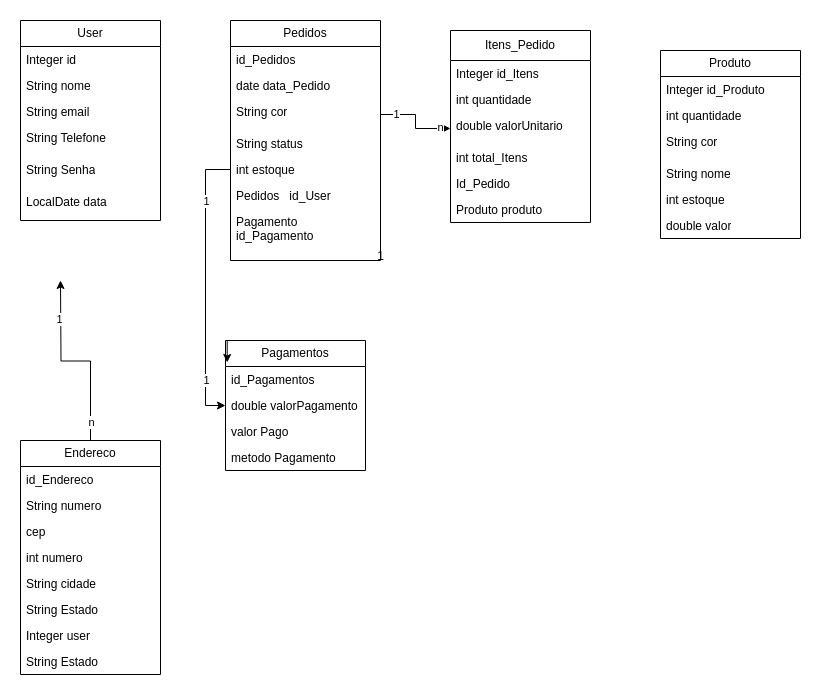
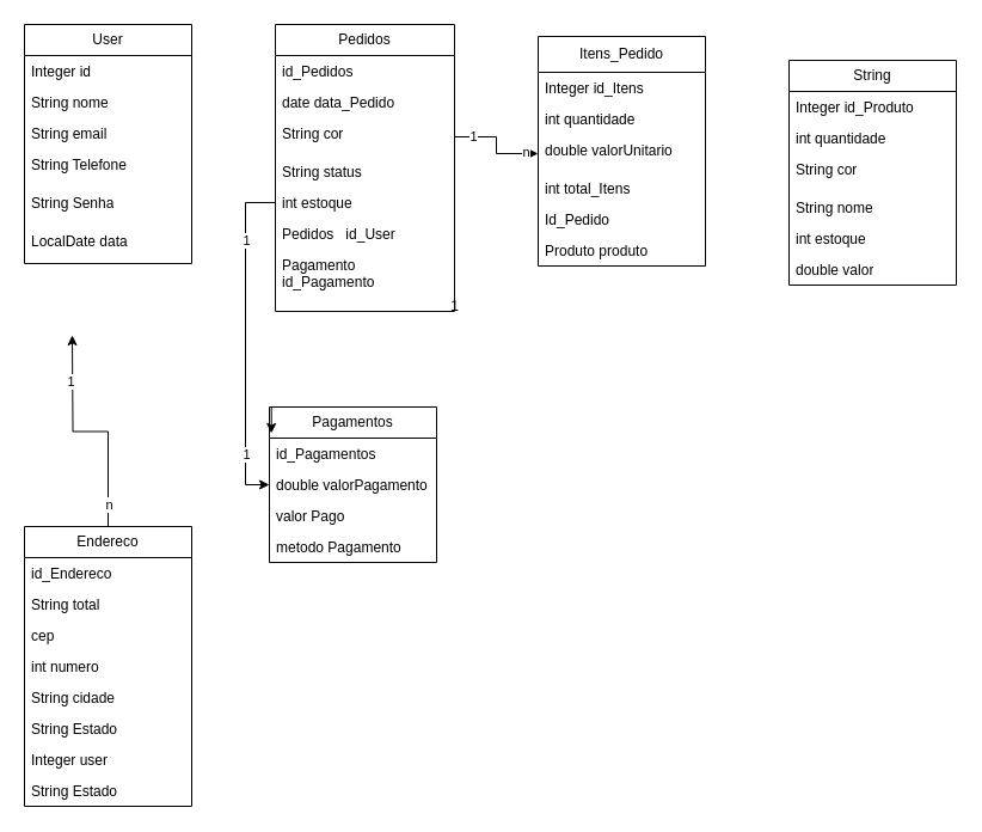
- <mxCell id="9" value="Produto" style="swimlane;fontStyle=0;childLayout=stackLayout;horizontal=1;startSize=26;fillColor=none;horizontalStack=0;resizeParent=1;resizeParentMax=0;resizeLast=0;collapsible=1;marginBottom=0;whiteSpace=wrap;html=1;" parent="1" vertex="1"><mxGeometry x="660" y="50" width="140" height="188" as="geometry" /></mxCell>
+ <mxCell id="9" value="String" style="swimlane;fontStyle=0;childLayout=stackLayout;horizontal=1;startSize=26;fillColor=none;horizontalStack=0;resizeParent=1;resizeParentMax=0;resizeLast=0;collapsible=1;marginBottom=0;whiteSpace=wrap;html=1;" parent="1" vertex="1"><mxGeometry x="660" y="50" width="140" height="188" as="geometry" /></mxCell>
- <mxCell id="49" value="String numero" style="text;strokeColor=none;fillColor=none;align=left;verticalAlign=top;spacingLeft=4;spacingRight=4;overflow=hidden;rotatable=0;points=[[0,0.5],[1,0.5]];portConstraint=eastwest;whiteSpace=wrap;html=1;" parent="47" vertex="1"><mxGeometry y="52" width="140" height="26" as="geometry" /></mxCell>
+ <mxCell id="49" value="String total" style="text;strokeColor=none;fillColor=none;align=left;verticalAlign=top;spacingLeft=4;spacingRight=4;overflow=hidden;rotatable=0;points=[[0,0.5],[1,0.5]];portConstraint=eastwest;whiteSpace=wrap;html=1;" parent="47" vertex="1"><mxGeometry y="52" width="140" height="26" as="geometry" /></mxCell>
